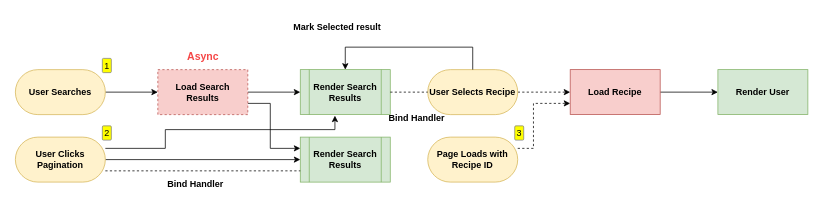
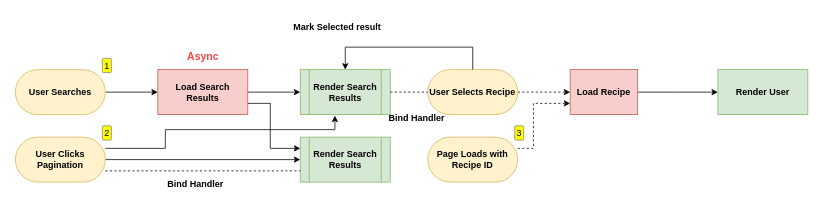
- <mxCell id="6" value="&lt;b&gt;Load Search Results&lt;/b&gt;" style="rounded=0;whiteSpace=wrap;html=1;fillColor=#f8cecc;strokeColor=#b85450;dashed=1;" vertex="1" parent="1"><mxGeometry x="210" y="92" width="120" height="60" as="geometry" /></mxCell>
+ <mxCell id="6" value="&lt;b&gt;Load Search Results&lt;/b&gt;" style="rounded=0;whiteSpace=wrap;html=1;fillColor=#f8cecc;strokeColor=#b85450;" vertex="1" parent="1"><mxGeometry x="210" y="92" width="120" height="60" as="geometry" /></mxCell>
- <mxCell id="23" value="&lt;b&gt;Load Recipe&lt;/b&gt;" style="rounded=0;whiteSpace=wrap;html=1;fillColor=#f8cecc;strokeColor=#b85450;" vertex="1" parent="1"><mxGeometry x="760" y="92" width="120" height="60" as="geometry" /></mxCell>
+ <mxCell id="23" value="&lt;b&gt;Load Recipe&lt;/b&gt;" style="rounded=0;whiteSpace=wrap;html=1;fillColor=#f8cecc;strokeColor=#b85450;" vertex="1" parent="1"><mxGeometry x="760" y="92" width="90" height="60" as="geometry" /></mxCell>
